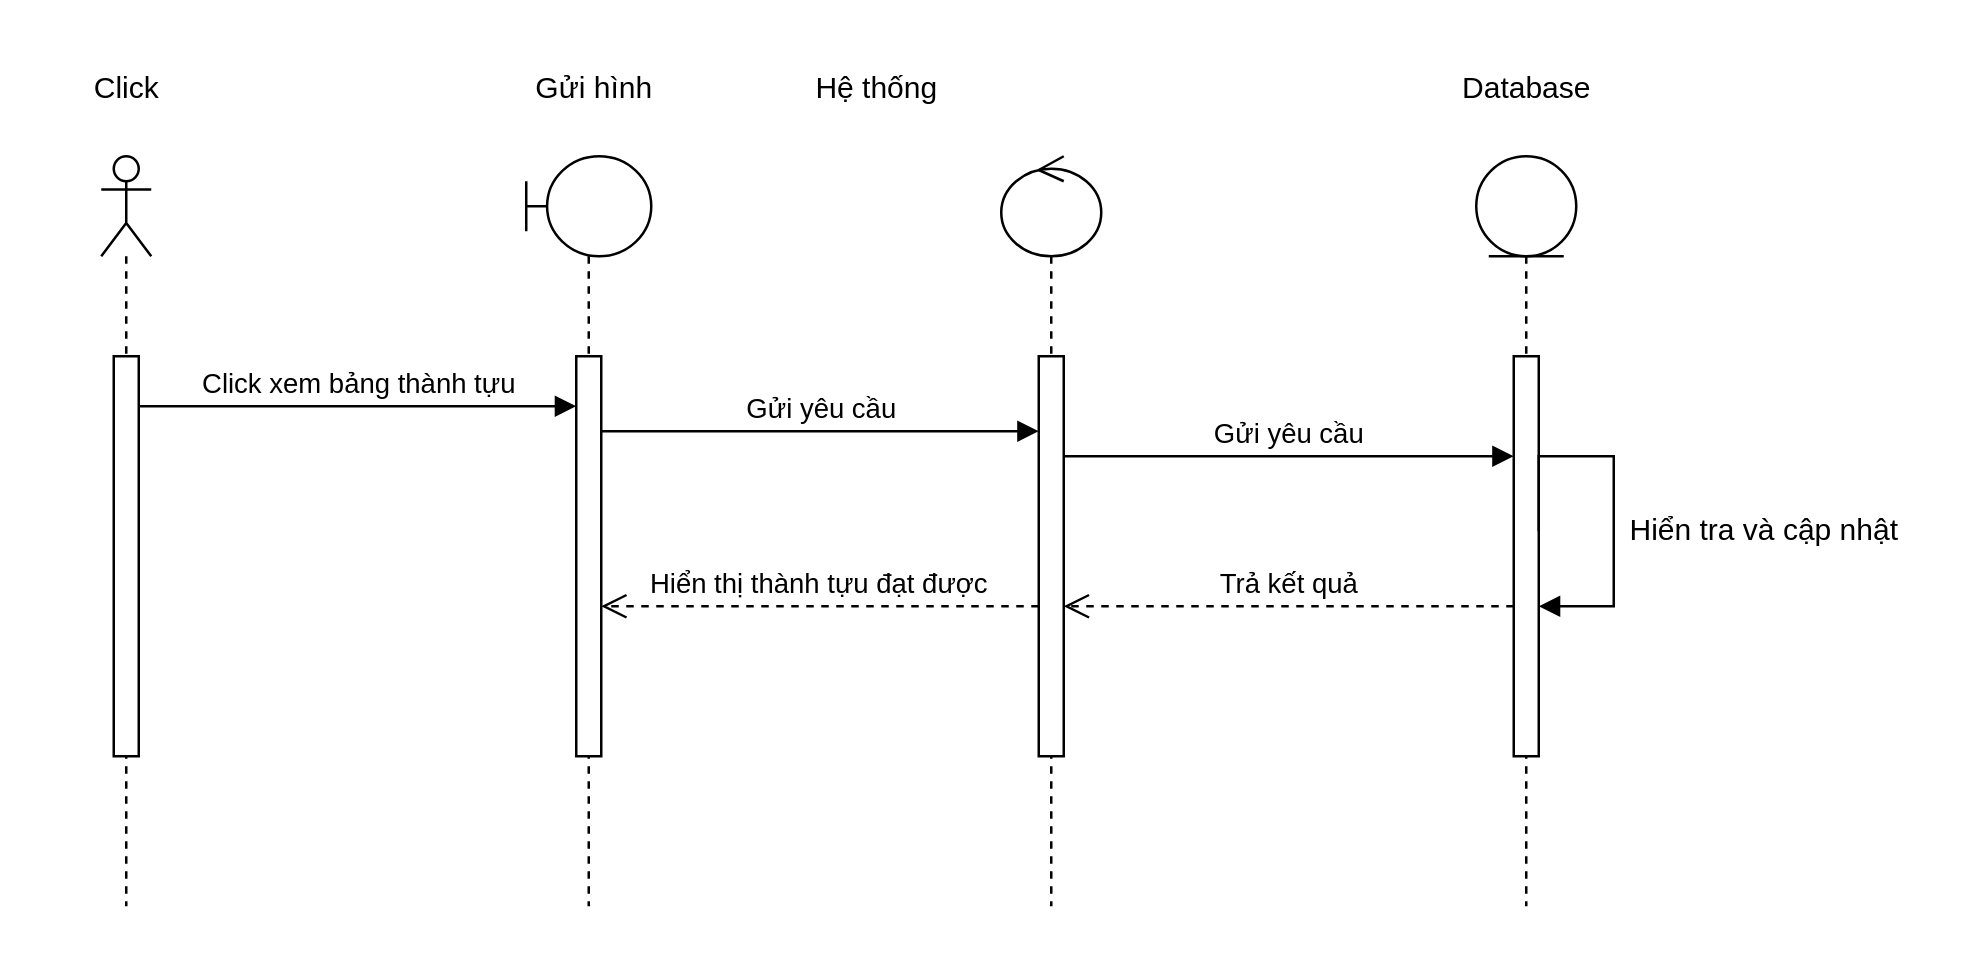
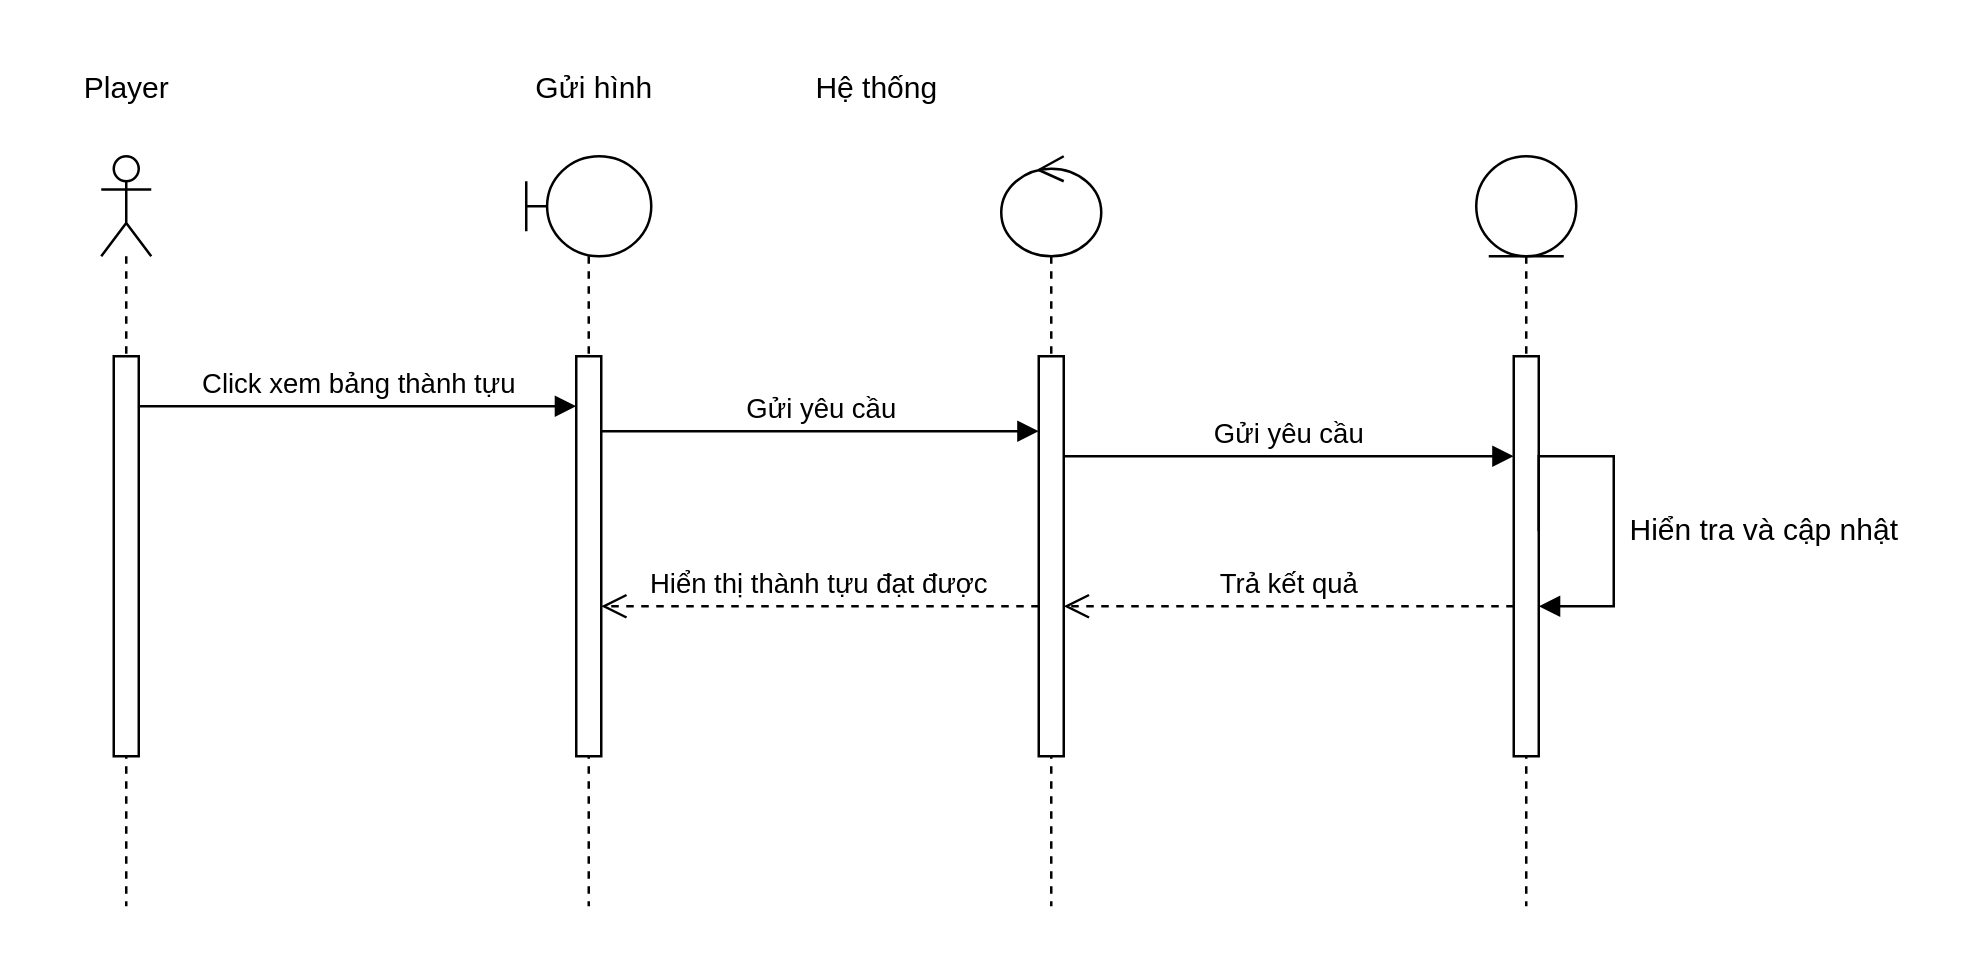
- <mxCell id="10" value="Click" style="text;html=1;align=center;verticalAlign=middle;resizable=0;points=[];autosize=1;strokeColor=none;fillColor=none;" vertex="1" parent="1"><mxGeometry x="20" y="20" width="60" height="30" as="geometry" /></mxCell>
+ <mxCell id="10" value="Player" style="text;html=1;align=center;verticalAlign=middle;resizable=0;points=[];autosize=1;strokeColor=none;fillColor=none;" vertex="1" parent="1"><mxGeometry x="20" y="20" width="60" height="30" as="geometry" /></mxCell>
- <mxCell id="13" value="Database" style="text;html=1;align=center;verticalAlign=middle;resizable=0;points=[];autosize=1;strokeColor=none;fillColor=none;" vertex="1" parent="1"><mxGeometry x="575" y="20" width="70" height="30" as="geometry" /></mxCell>
